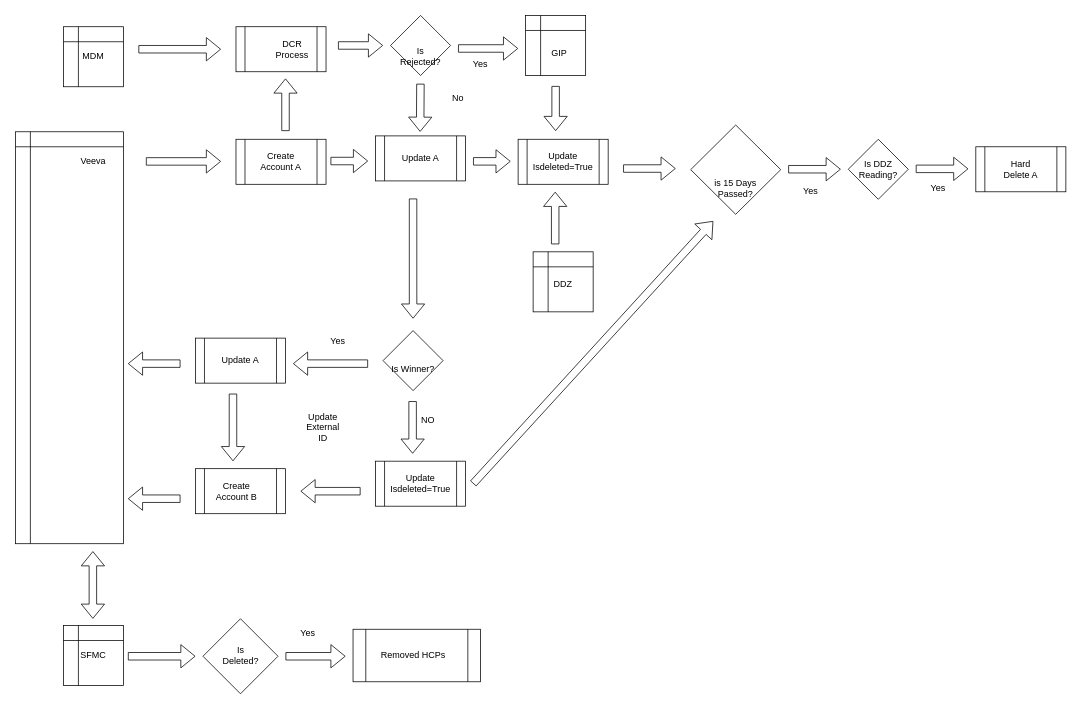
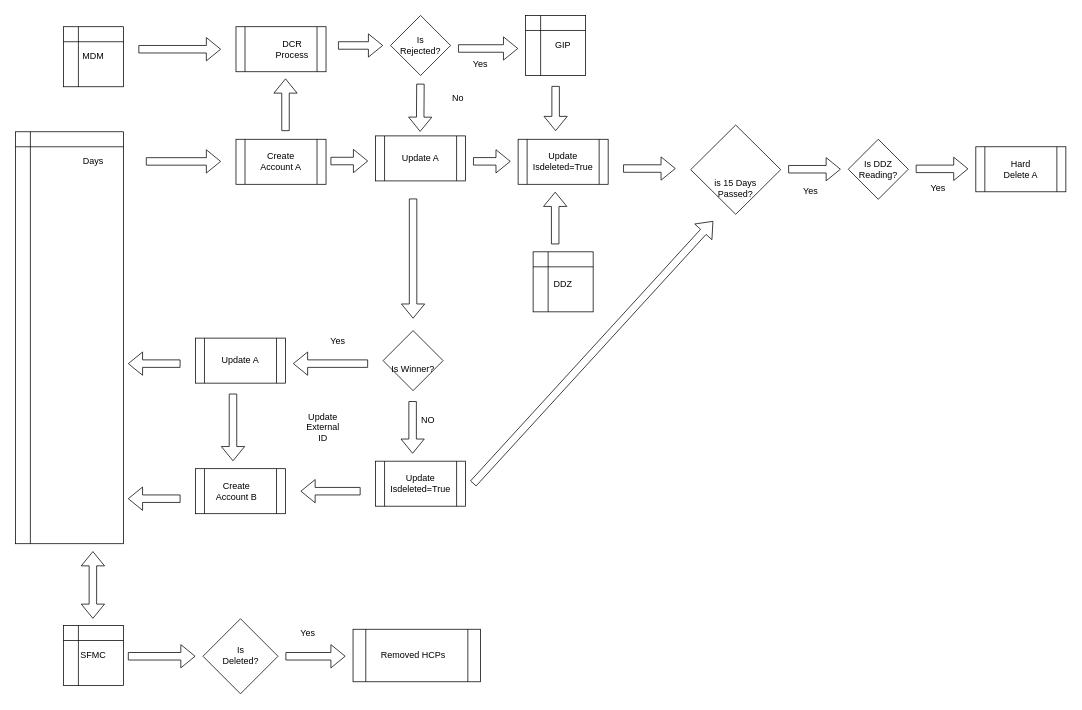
- <mxCell id="24" value="GIP" style="text;html=1;strokeColor=none;fillColor=none;align=center;verticalAlign=middle;whiteSpace=wrap;rounded=0;" vertex="1" parent="1"><mxGeometry x="715" y="55" width="60" height="30" as="geometry" /></mxCell>
+ <mxCell id="24" value="GIP" style="text;html=1;strokeColor=none;fillColor=none;align=center;verticalAlign=middle;whiteSpace=wrap;rounded=0;" vertex="1" parent="1"><mxGeometry x="720" y="45" width="60" height="30" as="geometry" /></mxCell>
- <mxCell id="17" value="Is Rejected?" style="text;html=1;strokeColor=none;fillColor=none;align=center;verticalAlign=middle;whiteSpace=wrap;rounded=0;" vertex="1" parent="1"><mxGeometry x="530" y="60" width="60" height="30" as="geometry" /></mxCell>
+ <mxCell id="17" value="Is Rejected?" style="text;html=1;strokeColor=none;fillColor=none;align=center;verticalAlign=middle;whiteSpace=wrap;rounded=0;" vertex="1" parent="1"><mxGeometry x="530" y="45" width="60" height="30" as="geometry" /></mxCell>
- <mxCell id="9" value="Veeva" style="text;html=1;strokeColor=none;fillColor=none;align=center;verticalAlign=middle;whiteSpace=wrap;rounded=0;" vertex="1" parent="1"><mxGeometry x="94" y="200" width="60" height="30" as="geometry" /></mxCell>
+ <mxCell id="9" value="Days" style="text;html=1;strokeColor=none;fillColor=none;align=center;verticalAlign=middle;whiteSpace=wrap;rounded=0;" vertex="1" parent="1"><mxGeometry x="94" y="200" width="60" height="30" as="geometry" /></mxCell>
